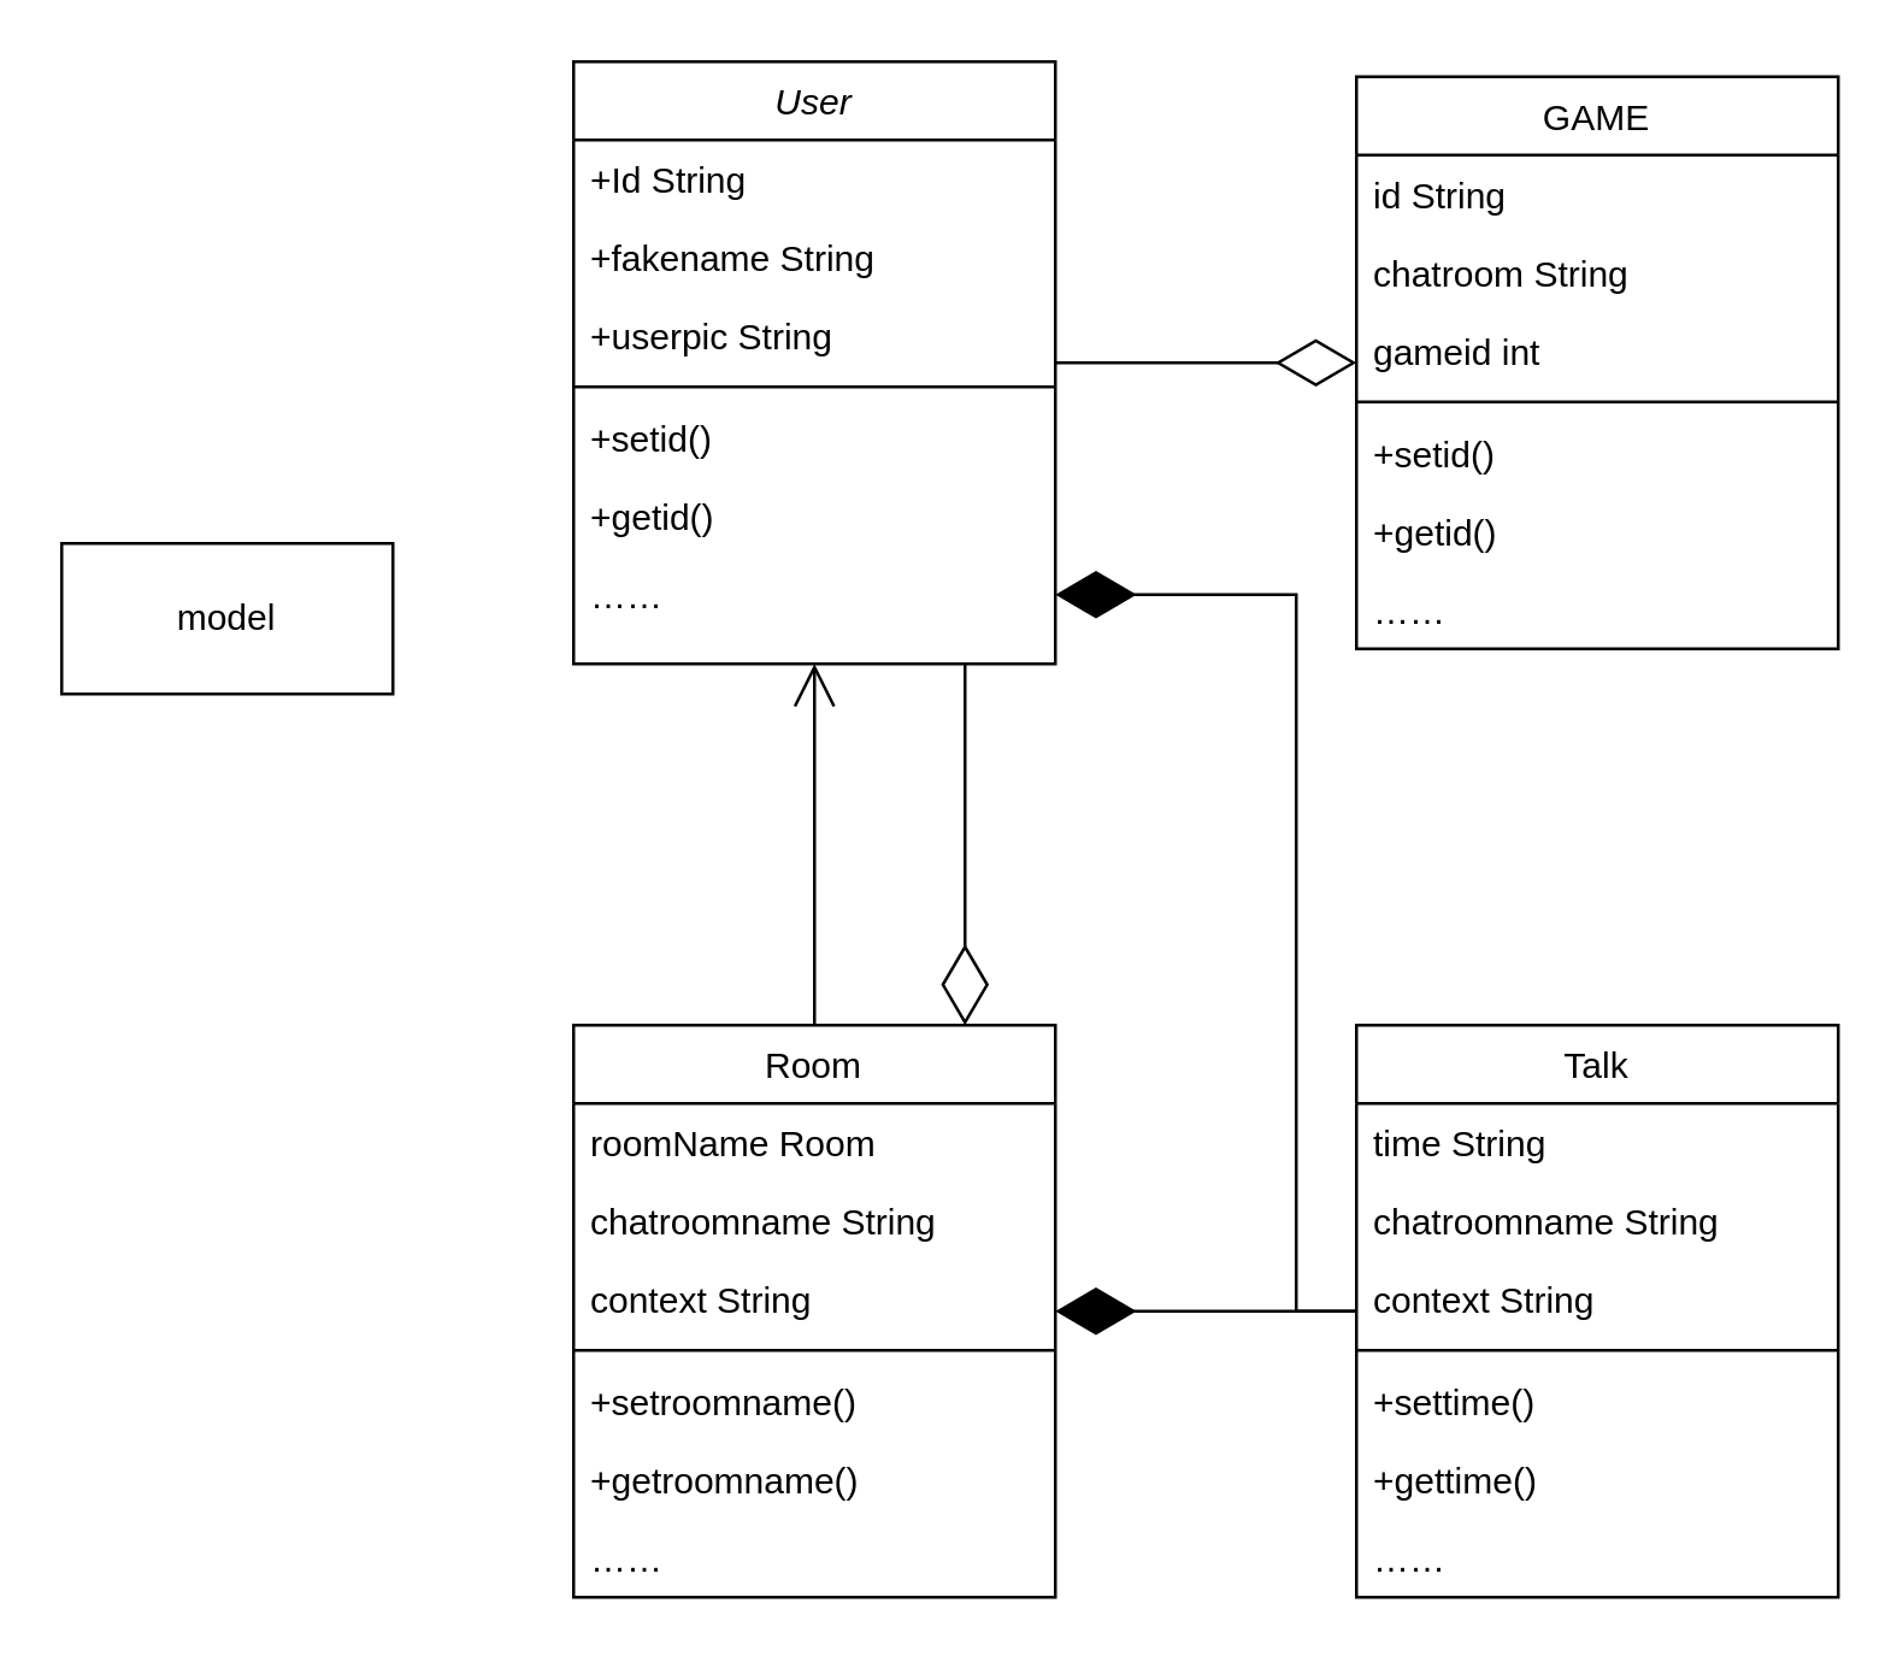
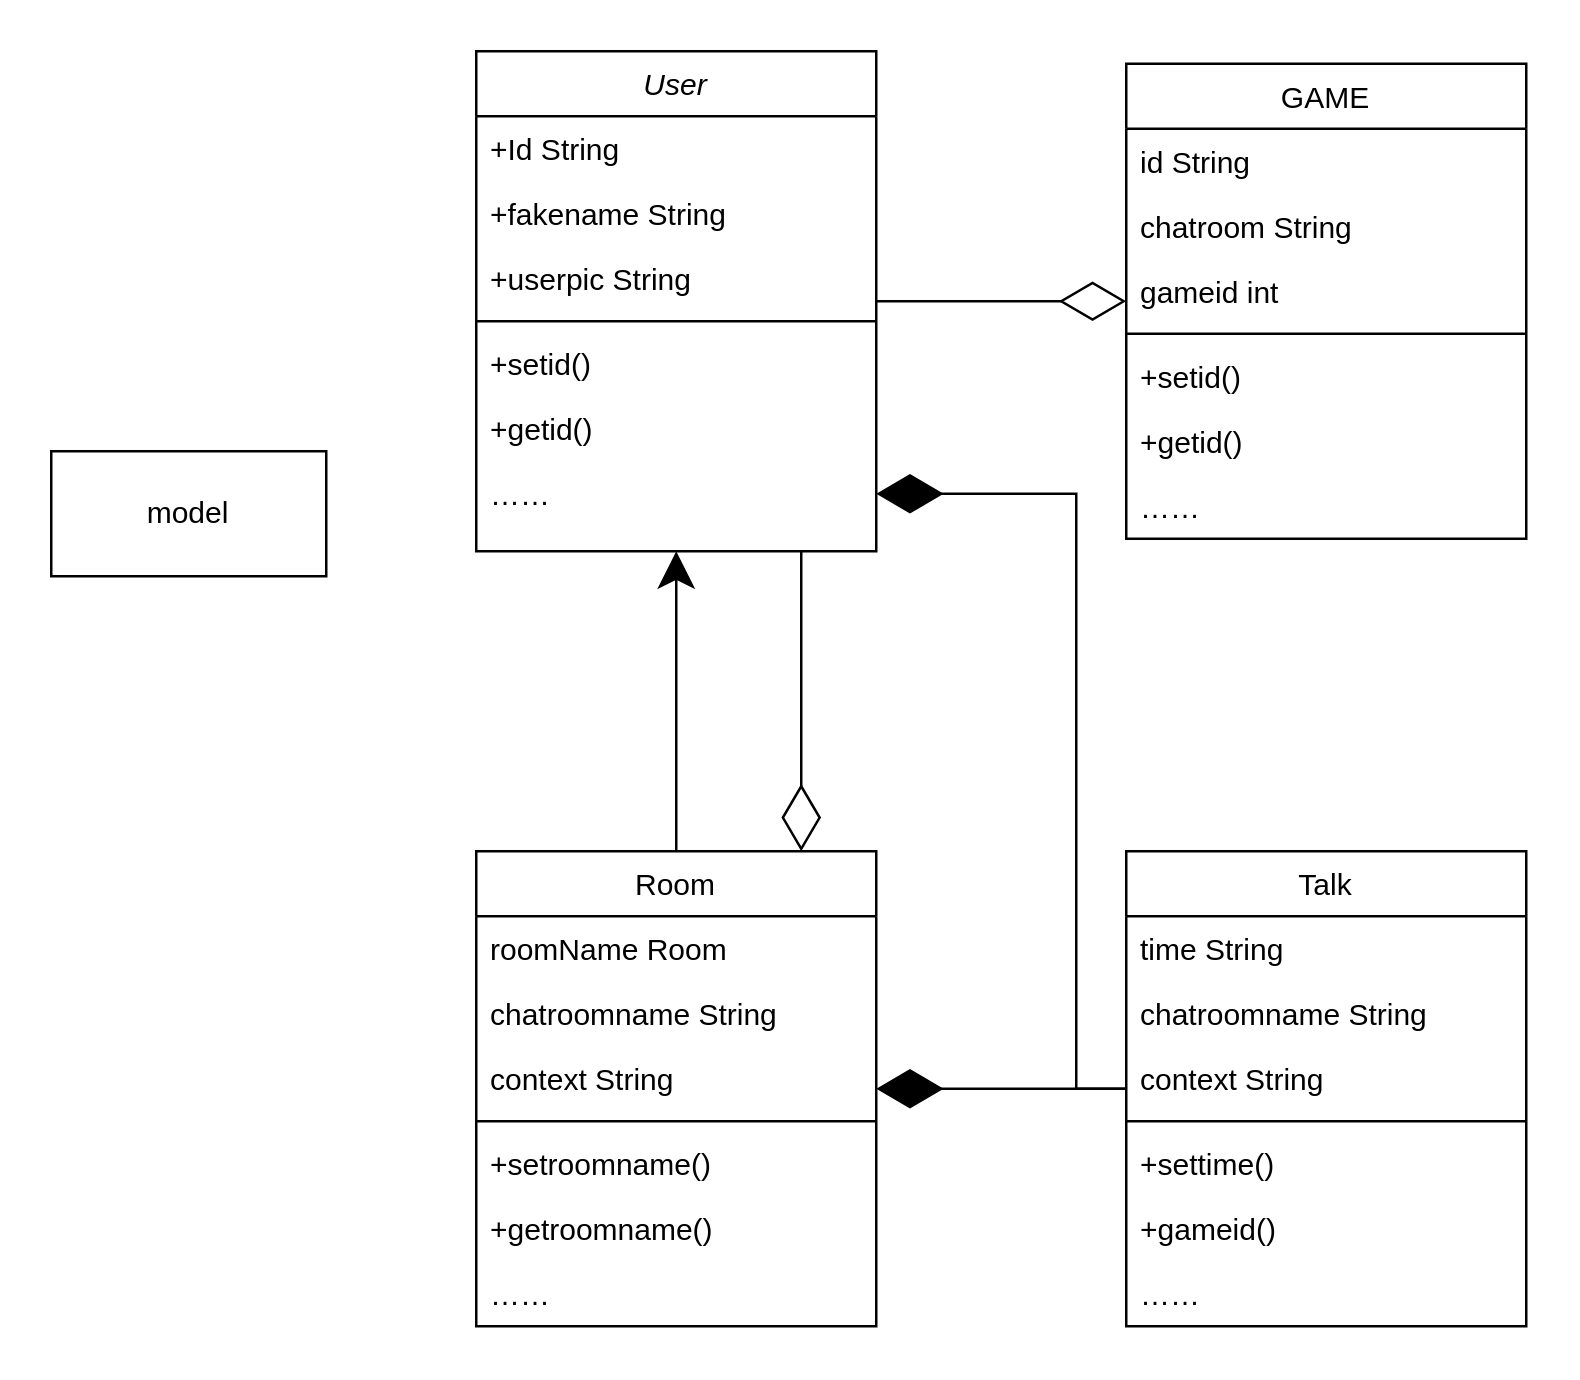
- <mxCell id="26" value="" style="endArrow=open;endFill=1;endSize=12;html=1;rounded=0;" edge="1" parent="1" source="18" target="2"><mxGeometry width="160" relative="1" as="geometry"><mxPoint x="550" y="140" as="sourcePoint" /><mxPoint x="710" y="140" as="targetPoint" /></mxGeometry></mxCell>
+ <mxCell id="26" value="" style="endArrow=classic;endFill=1;endSize=12;html=1;rounded=0;" edge="1" parent="1" source="18" target="2"><mxGeometry width="160" relative="1" as="geometry"><mxPoint x="550" y="140" as="sourcePoint" /><mxPoint x="710" y="140" as="targetPoint" /></mxGeometry></mxCell>
- <mxCell id="16" value="+gettime()" style="text;align=left;verticalAlign=top;spacingLeft=4;spacingRight=4;overflow=hidden;rotatable=0;points=[[0,0.5],[1,0.5]];portConstraint=eastwest;" vertex="1" parent="10"><mxGeometry y="138" width="160" height="26" as="geometry" /></mxCell>
+ <mxCell id="16" value="+gameid()" style="text;align=left;verticalAlign=top;spacingLeft=4;spacingRight=4;overflow=hidden;rotatable=0;points=[[0,0.5],[1,0.5]];portConstraint=eastwest;" vertex="1" parent="10"><mxGeometry y="138" width="160" height="26" as="geometry" /></mxCell>
